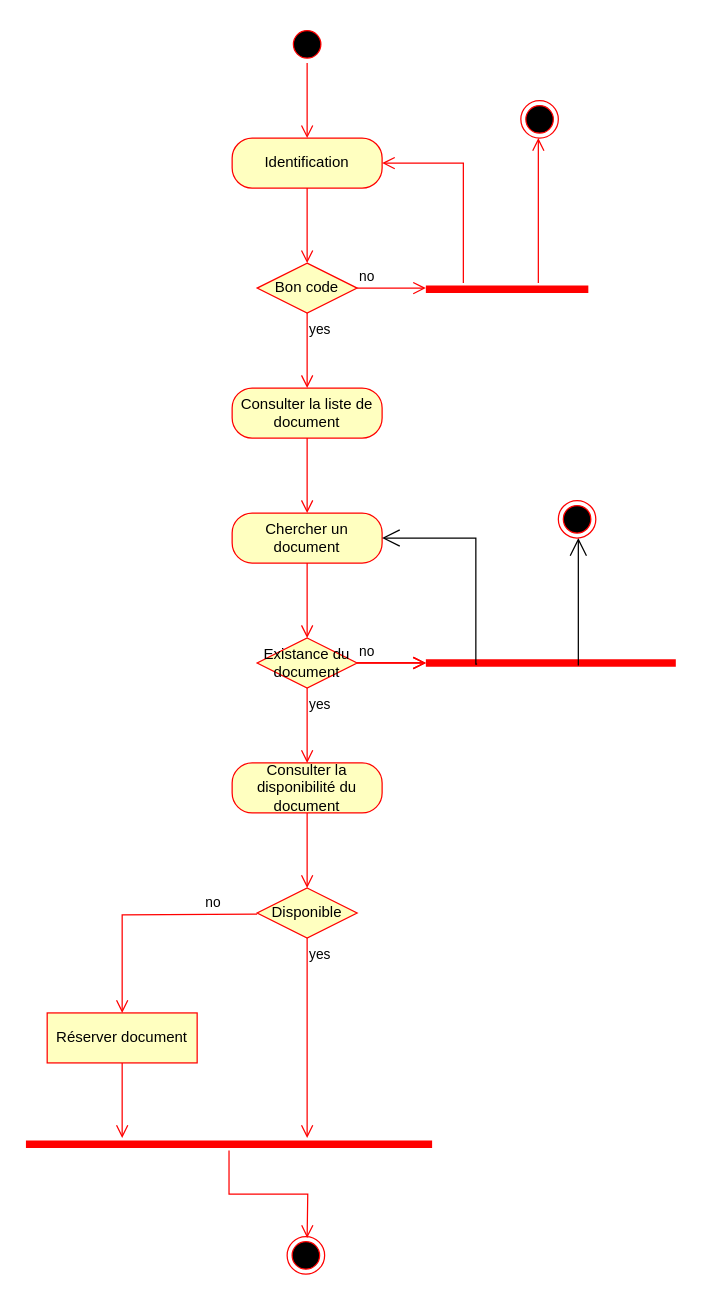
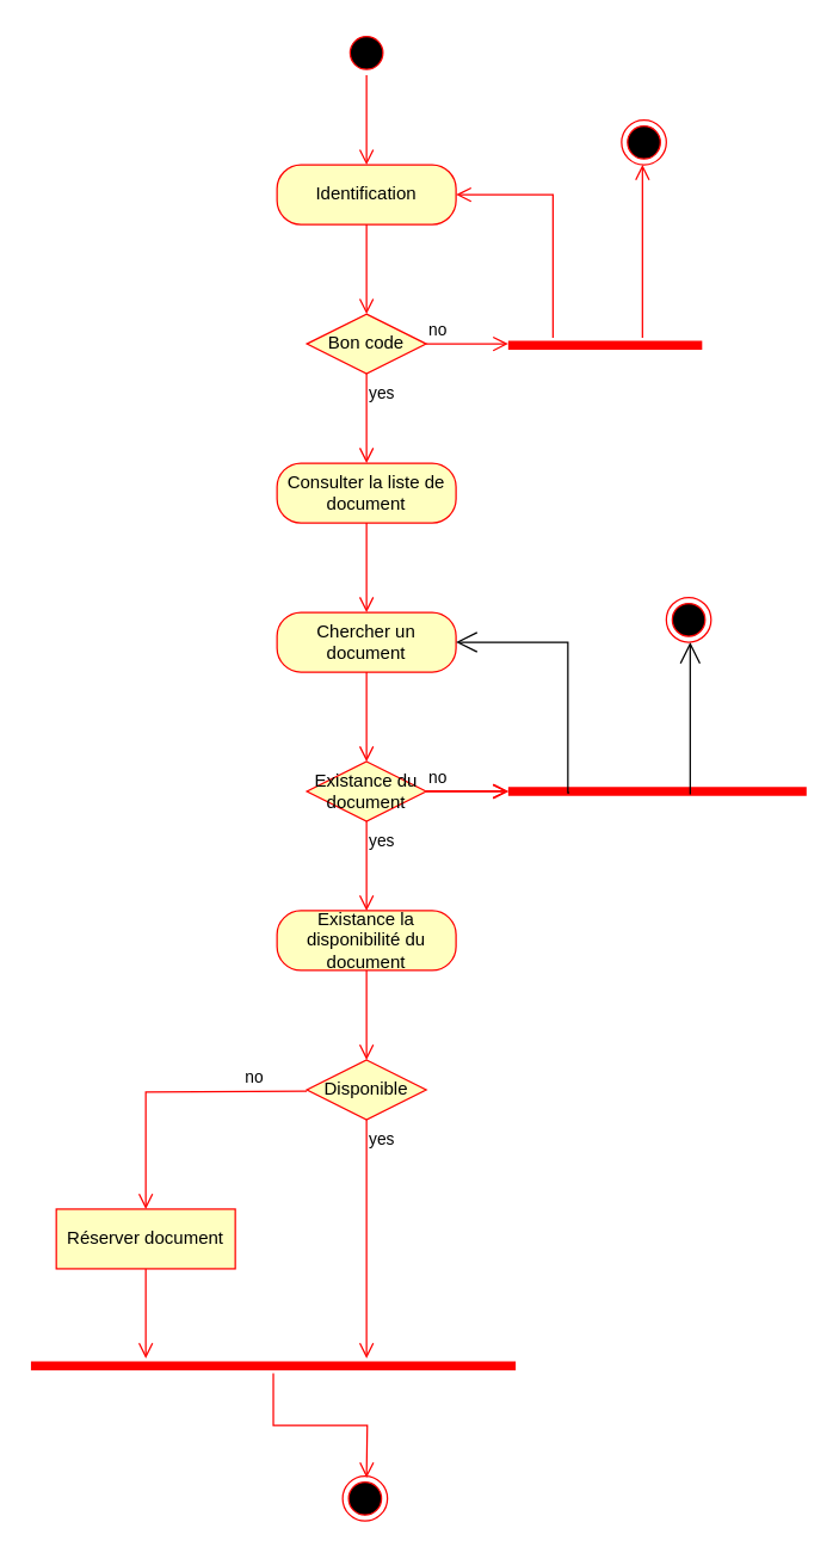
- <mxCell id="26" value="Consulter la disponibilité du document" style="rounded=1;whiteSpace=wrap;html=1;arcSize=40;fontColor=#000000;fillColor=#ffffc0;strokeColor=#ff0000;" parent="1" vertex="1"><mxGeometry x="185" y="610" width="120" height="40" as="geometry" /></mxCell>
+ <mxCell id="26" value="Existance la disponibilité du document" style="rounded=1;whiteSpace=wrap;html=1;arcSize=40;fontColor=#000000;fillColor=#ffffc0;strokeColor=#ff0000;" parent="1" vertex="1"><mxGeometry x="185" y="610" width="120" height="40" as="geometry" /></mxCell>
